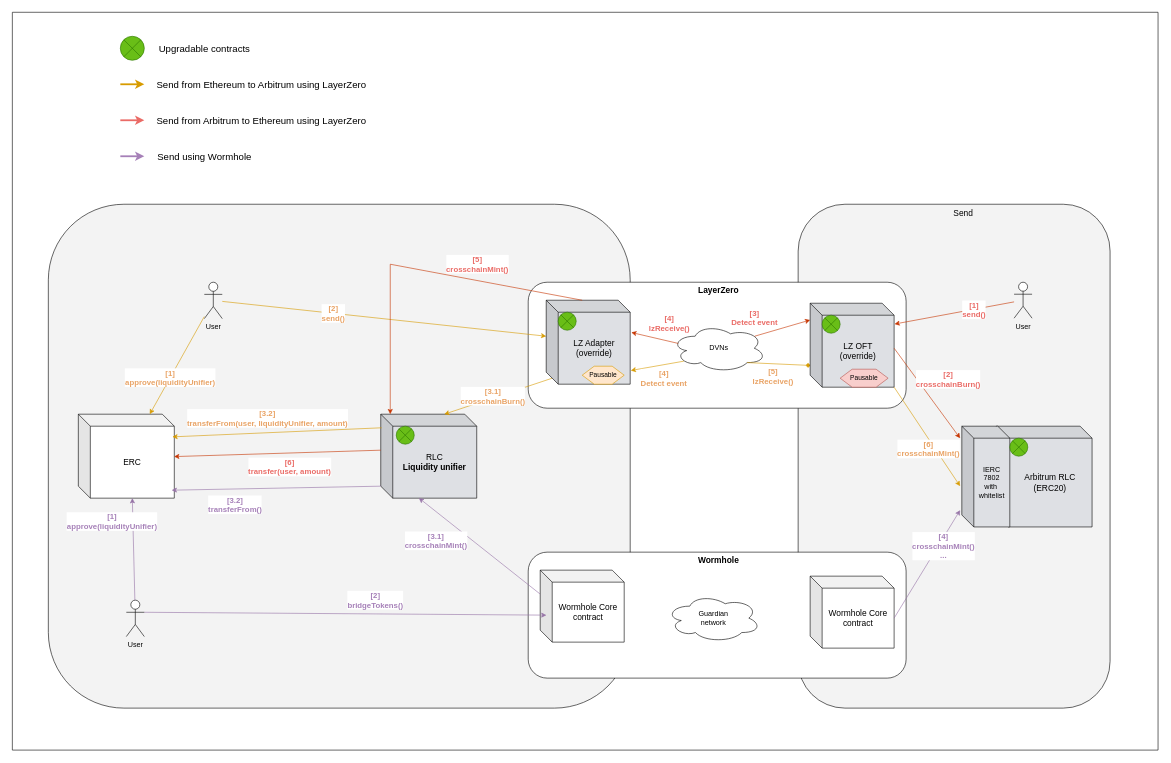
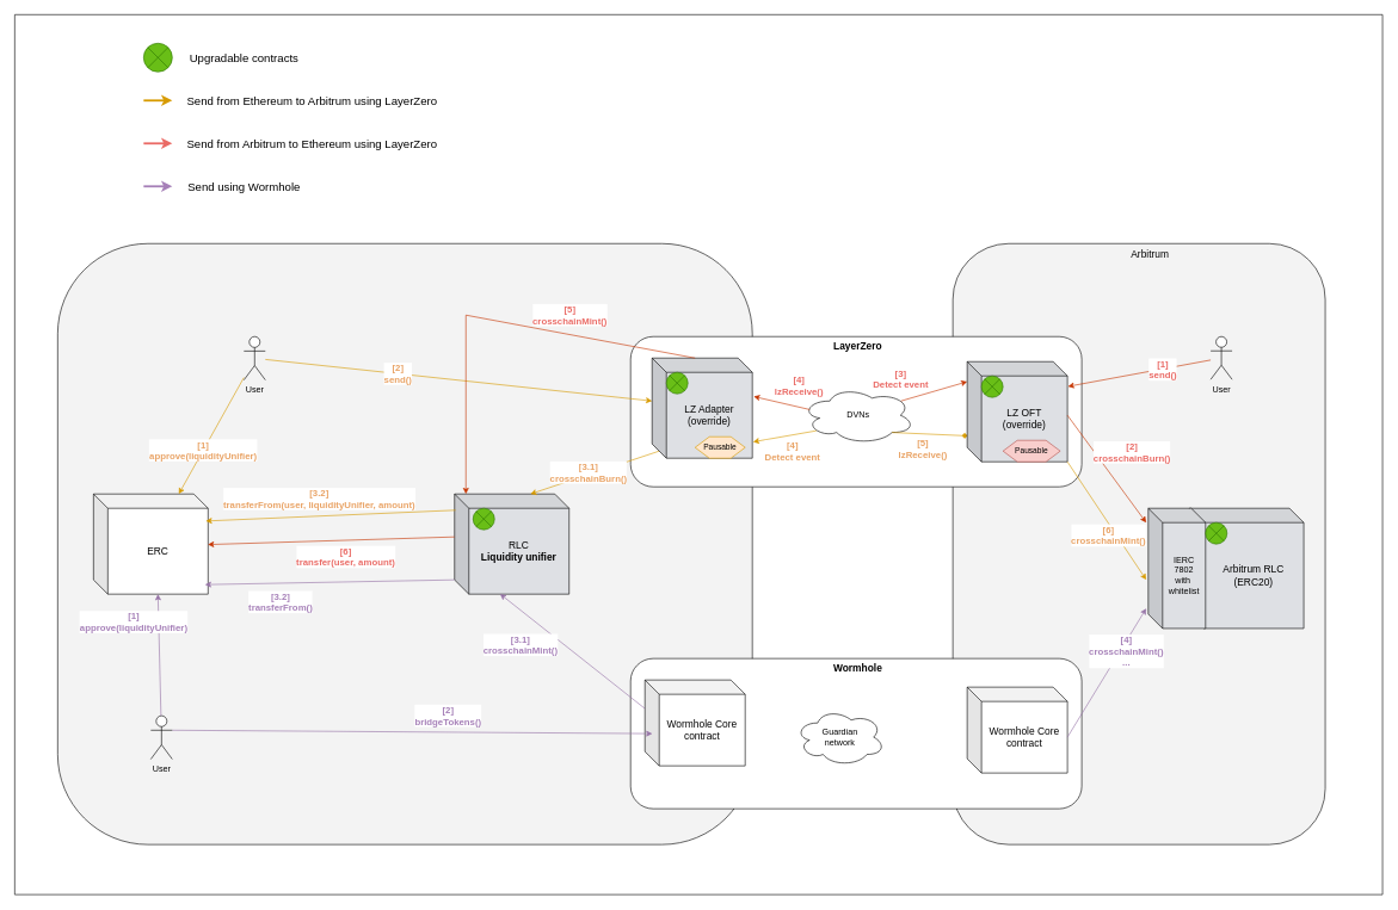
- <mxCell id="4" value="&lt;font style=&quot;font-size: 14px;&quot;&gt;Send&lt;/font&gt;" style="text;html=1;align=center;verticalAlign=middle;resizable=0;points=[];autosize=1;strokeColor=none;fillColor=none;" parent="2" vertex="1"><mxGeometry x="234.997" width="80" height="30" as="geometry" /></mxCell>
+ <mxCell id="4" value="&lt;font style=&quot;font-size: 14px;&quot;&gt;Arbitrum&lt;/font&gt;" style="text;html=1;align=center;verticalAlign=middle;resizable=0;points=[];autosize=1;strokeColor=none;fillColor=none;" parent="2" vertex="1"><mxGeometry x="234.997" width="80" height="30" as="geometry" /></mxCell>
- <mxCell id="54" value="Guardian&lt;div&gt;network&lt;/div&gt;" style="ellipse;shape=cloud;whiteSpace=wrap;html=1;" parent="51" vertex="1"><mxGeometry x="230" y="80" width="157.5" height="80" as="geometry" /></mxCell>
+ <mxCell id="54" value="Guardian&lt;div&gt;network&lt;/div&gt;" style="ellipse;shape=cloud;whiteSpace=wrap;html=1;" parent="51" vertex="1"><mxGeometry x="230" y="80" width="125" height="80" as="geometry" /></mxCell>
